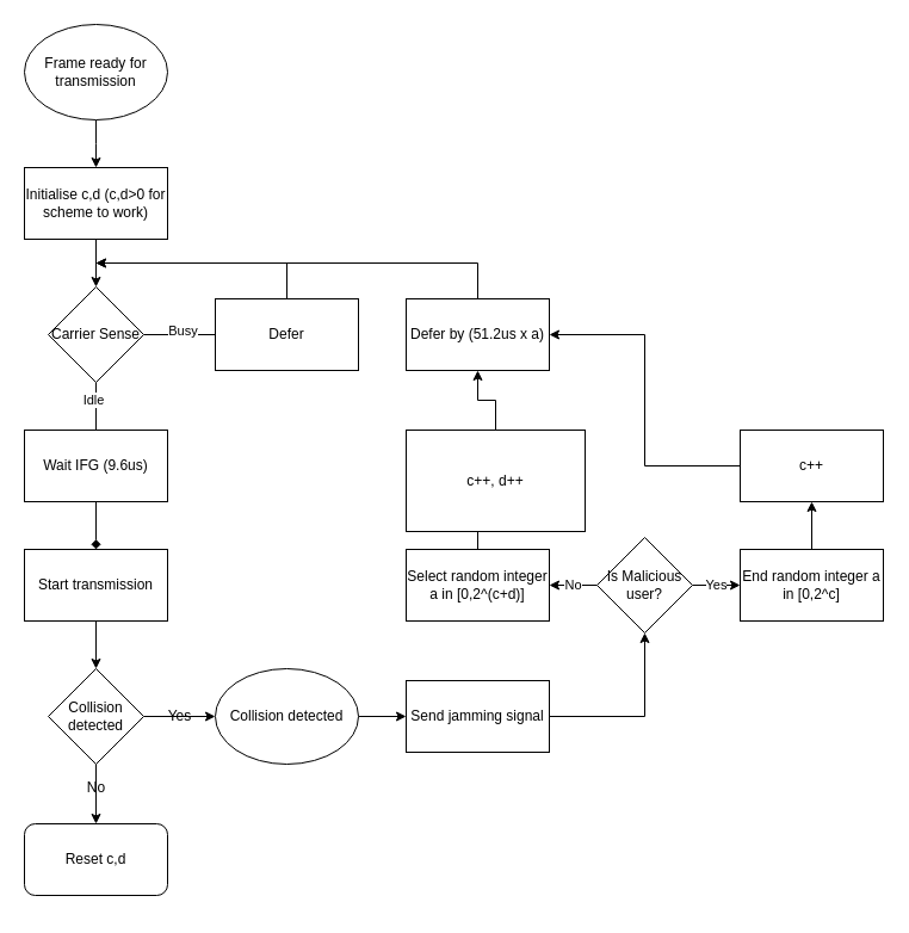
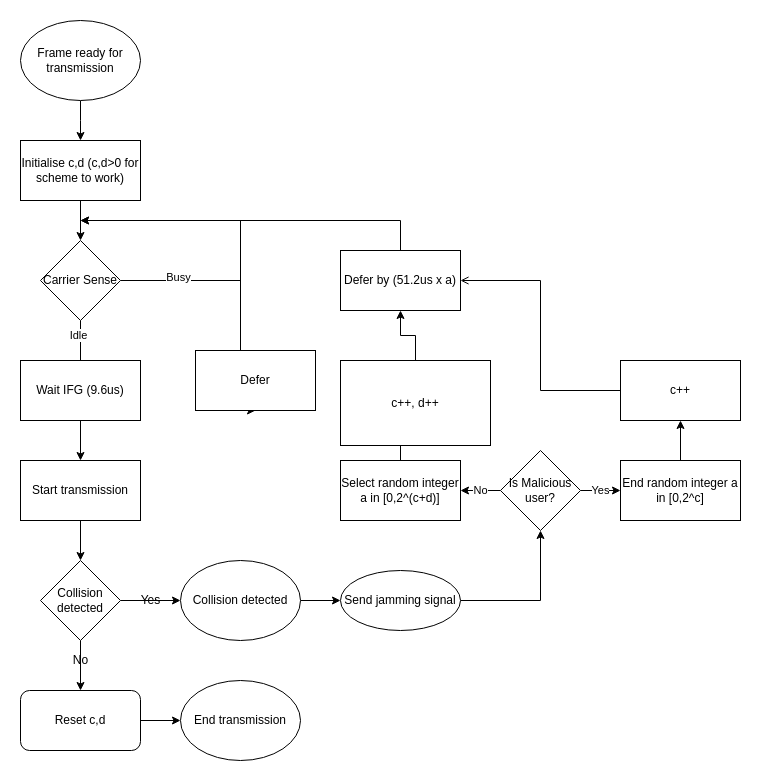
- <mxCell id="10" value="Defer" style="rounded=0;whiteSpace=wrap;html=1;" vertex="1" parent="1"><mxGeometry x="180" y="250" width="120" height="60" as="geometry" /></mxCell>
+ <mxCell id="10" value="Defer" style="rounded=0;whiteSpace=wrap;html=1;" vertex="1" parent="1"><mxGeometry x="195" y="350" width="120" height="60" as="geometry" /></mxCell>
- <mxCell id="39" style="edgeStyle=orthogonalEdgeStyle;rounded=0;orthogonalLoop=1;jettySize=auto;html=1;entryX=1;entryY=0.5;entryDx=0;entryDy=0;" edge="1" parent="1" source="40" target="31"><mxGeometry relative="1" as="geometry" /></mxCell>
+ <mxCell id="39" style="edgeStyle=orthogonalEdgeStyle;rounded=0;orthogonalLoop=1;jettySize=auto;html=1;entryX=1;entryY=0.5;entryDx=0;entryDy=0;endArrow=open;" edge="1" parent="1" source="40" target="31"><mxGeometry relative="1" as="geometry" /></mxCell>
- <mxCell id="6" style="edgeStyle=orthogonalEdgeStyle;rounded=0;orthogonalLoop=1;jettySize=auto;html=1;endArrow=diamond;" edge="1" parent="1" source="8" target="12"><mxGeometry relative="1" as="geometry" /></mxCell>
+ <mxCell id="6" style="edgeStyle=orthogonalEdgeStyle;rounded=0;orthogonalLoop=1;jettySize=auto;html=1;" edge="1" parent="1" source="8" target="12"><mxGeometry relative="1" as="geometry" /></mxCell>
- <mxCell id="15" value="Send jamming signal" style="rounded=0;whiteSpace=wrap;html=1;" vertex="1" parent="1"><mxGeometry x="340" y="570" width="120" height="60" as="geometry" /></mxCell>
+ <mxCell id="15" value="Send jamming signal" style="ellipse;whiteSpace=wrap;html=1;" vertex="1" parent="1"><mxGeometry x="340" y="570" width="120" height="60" as="geometry" /></mxCell>
+ <mxCell id="32" style="edgeStyle=orthogonalEdgeStyle;rounded=0;orthogonalLoop=1;jettySize=auto;html=1;" edge="1" parent="1" source="33" target="13"><mxGeometry relative="1" as="geometry" /></mxCell>
+ <mxCell id="13" value="End transmission" style="ellipse;whiteSpace=wrap;html=1;" vertex="1" parent="1"><mxGeometry x="180" y="680" width="120" height="80" as="geometry" /></mxCell>
